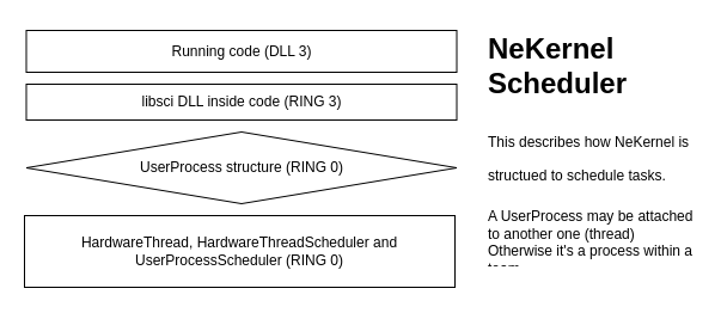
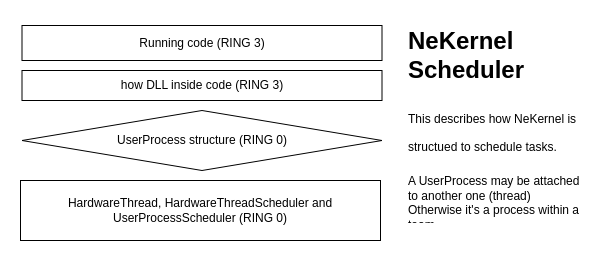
- <mxCell id="3" value="Running code (DLL 3)" style="rounded=0;whiteSpace=wrap;html=1;" parent="1" vertex="1"><mxGeometry x="21.5" y="25" width="360" height="35" as="geometry" /></mxCell>
+ <mxCell id="3" value="Running code (RING 3)" style="rounded=0;whiteSpace=wrap;html=1;" parent="1" vertex="1"><mxGeometry x="21.5" y="25" width="360" height="35" as="geometry" /></mxCell>
- <mxCell id="2" value="libsci DLL inside code (RING 3)" style="rounded=0;whiteSpace=wrap;html=1;" parent="1" vertex="1"><mxGeometry x="21.5" y="70" width="360" height="30" as="geometry" /></mxCell>
+ <mxCell id="2" value="how DLL inside code (RING 3)" style="rounded=0;whiteSpace=wrap;html=1;" parent="1" vertex="1"><mxGeometry x="21.5" y="70" width="360" height="30" as="geometry" /></mxCell>
